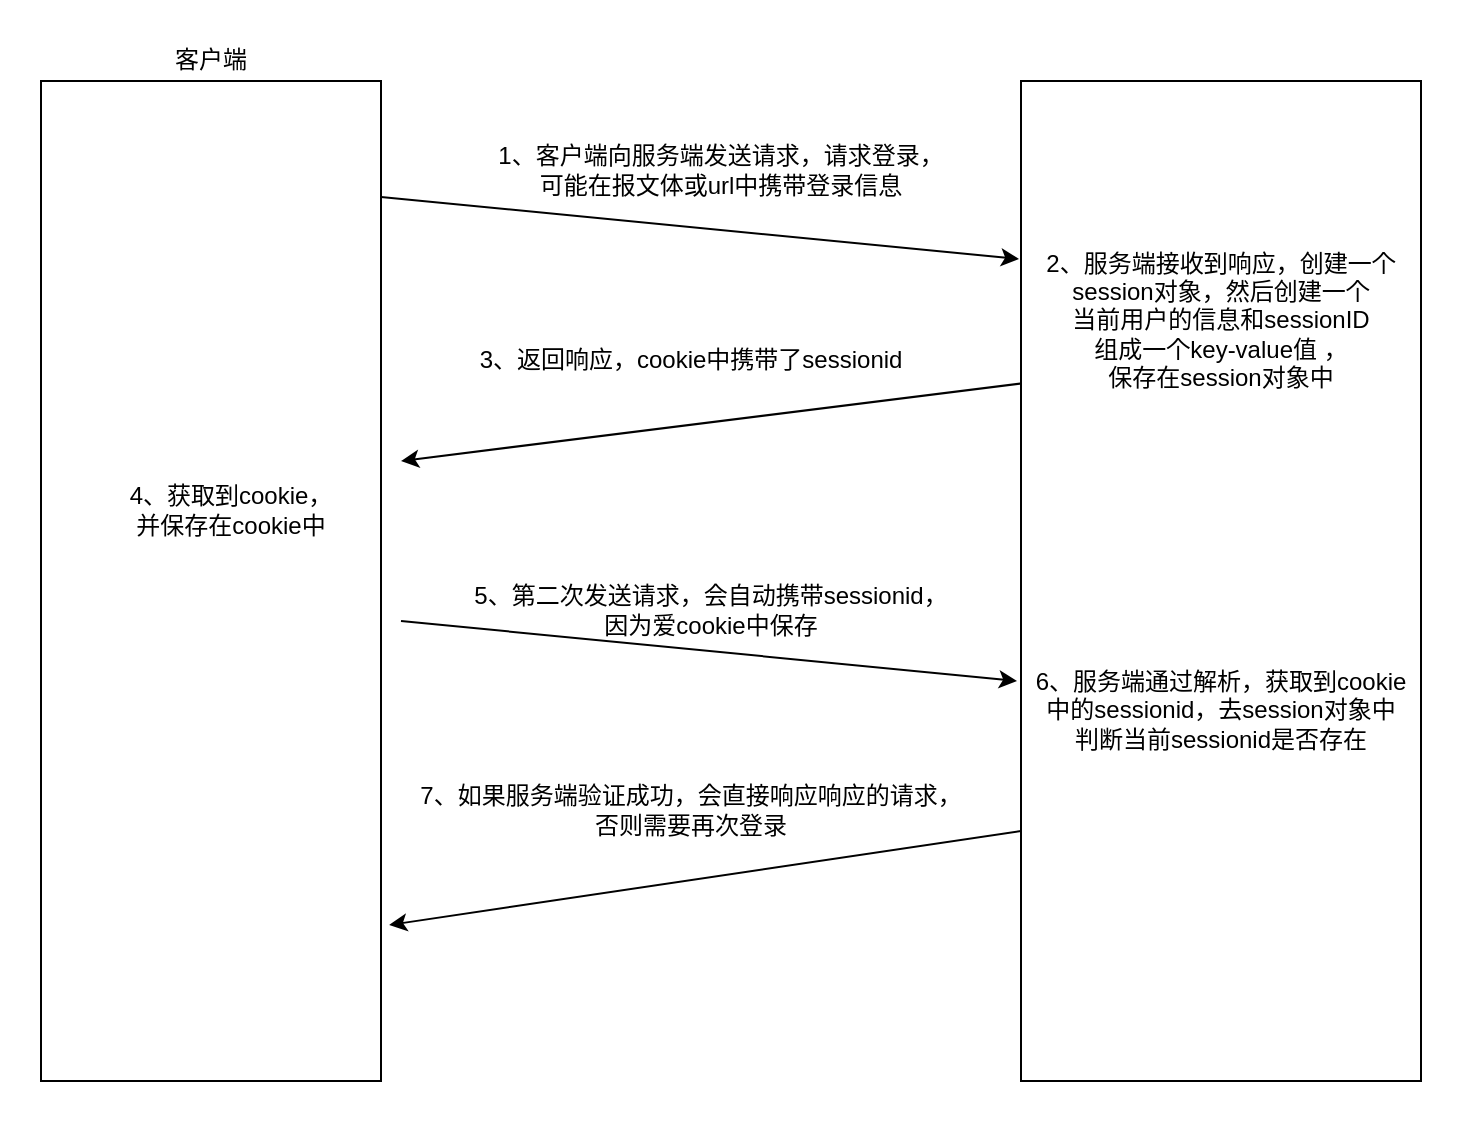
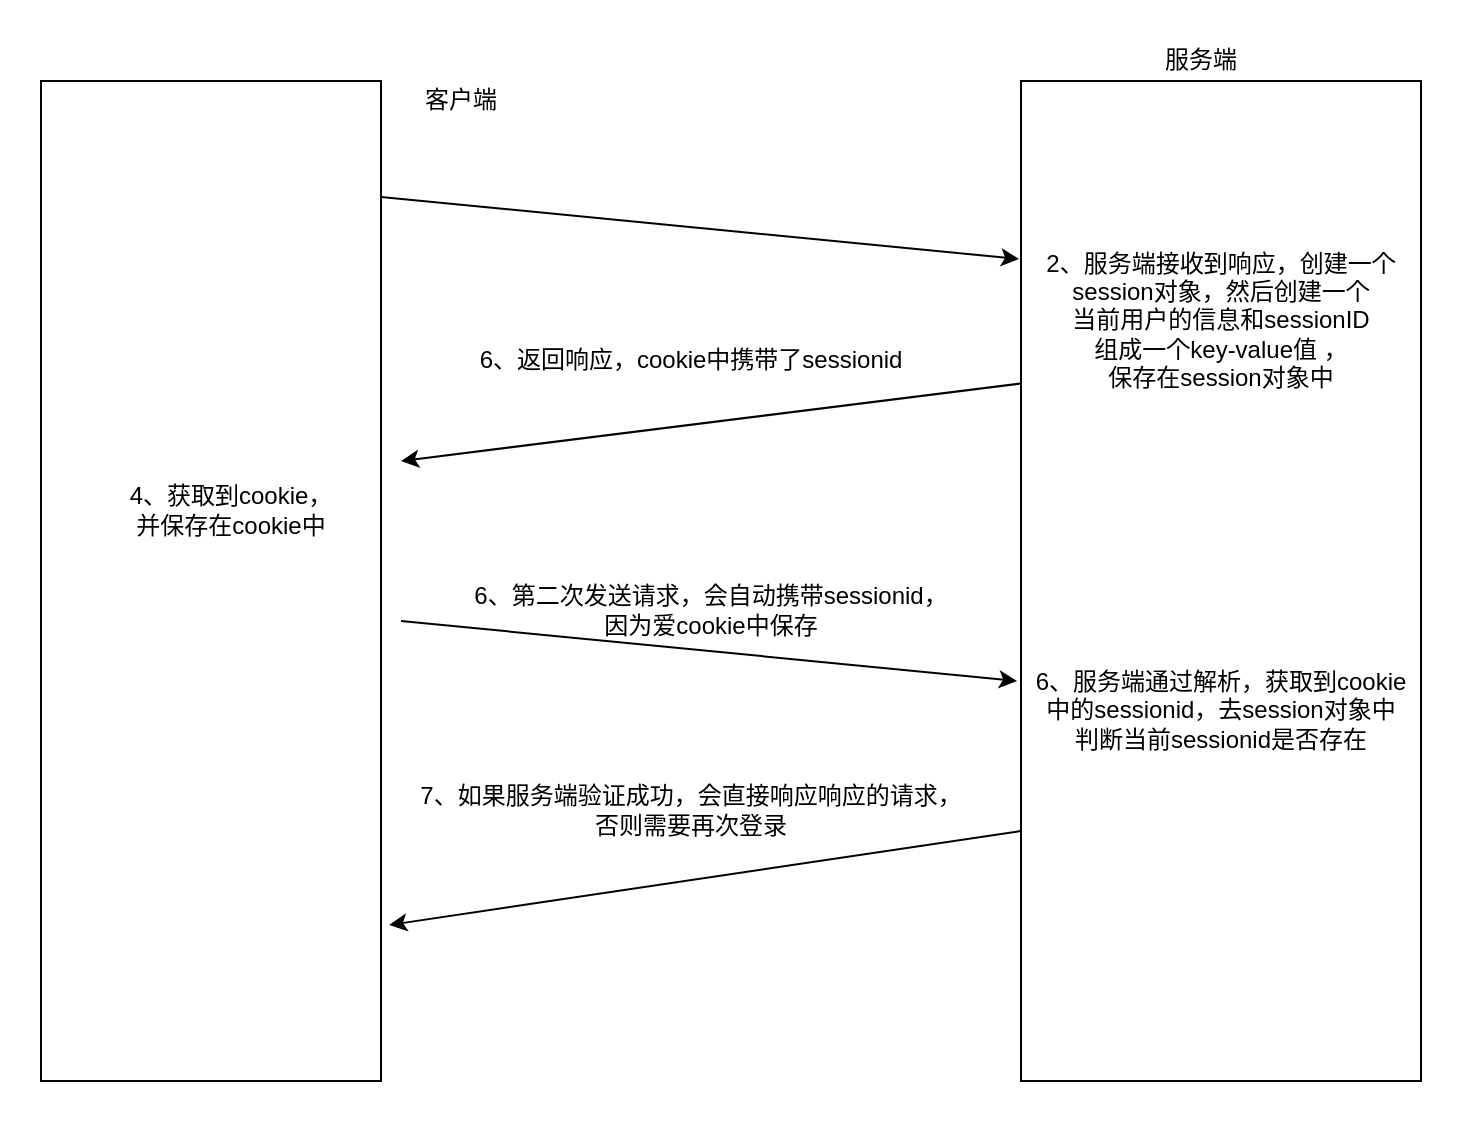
- <mxCell id="8" value="客户端" style="text;html=1;align=center;verticalAlign=middle;resizable=0;points=[];autosize=1;strokeColor=none;fillColor=none;" vertex="1" parent="1"><mxGeometry x="80" y="20" width="50" height="20" as="geometry" /></mxCell>
+ <mxCell id="8" value="客户端" style="text;html=1;align=center;verticalAlign=middle;resizable=0;points=[];autosize=1;strokeColor=none;fillColor=none;" vertex="1" parent="1"><mxGeometry x="205" y="40" width="50" height="20" as="geometry" /></mxCell>
+ <mxCell id="9" value="服务端" style="text;html=1;align=center;verticalAlign=middle;resizable=0;points=[];autosize=1;strokeColor=none;fillColor=none;" vertex="1" parent="1"><mxGeometry x="575" y="20" width="50" height="20" as="geometry" /></mxCell>
- <mxCell id="10" value="1、客户端向服务端发送请求，请求登录，&lt;br&gt;可能在报文体或url中携带登录信息" style="text;html=1;align=center;verticalAlign=middle;resizable=0;points=[];autosize=1;strokeColor=none;fillColor=none;" vertex="1" parent="1"><mxGeometry x="240" y="70" width="240" height="30" as="geometry" /></mxCell>
- <mxCell id="12" value="3、返回响应，cookie中携带了sessionid" style="text;html=1;align=center;verticalAlign=middle;resizable=0;points=[];autosize=1;strokeColor=none;fillColor=none;" vertex="1" parent="1"><mxGeometry x="230" y="170" width="230" height="20" as="geometry" /></mxCell>
+ <mxCell id="12" value="6、返回响应，cookie中携带了sessionid" style="text;html=1;align=center;verticalAlign=middle;resizable=0;points=[];autosize=1;strokeColor=none;fillColor=none;" vertex="1" parent="1"><mxGeometry x="230" y="170" width="230" height="20" as="geometry" /></mxCell>
- <mxCell id="14" value="5、第二次发送请求，会自动携带sessionid，&lt;br&gt;因为爱cookie中保存" style="text;html=1;align=center;verticalAlign=middle;resizable=0;points=[];autosize=1;strokeColor=none;fillColor=none;" vertex="1" parent="1"><mxGeometry x="230" y="290" width="250" height="30" as="geometry" /></mxCell>
+ <mxCell id="14" value="6、第二次发送请求，会自动携带sessionid，&lt;br&gt;因为爱cookie中保存" style="text;html=1;align=center;verticalAlign=middle;resizable=0;points=[];autosize=1;strokeColor=none;fillColor=none;" vertex="1" parent="1"><mxGeometry x="230" y="290" width="250" height="30" as="geometry" /></mxCell>
